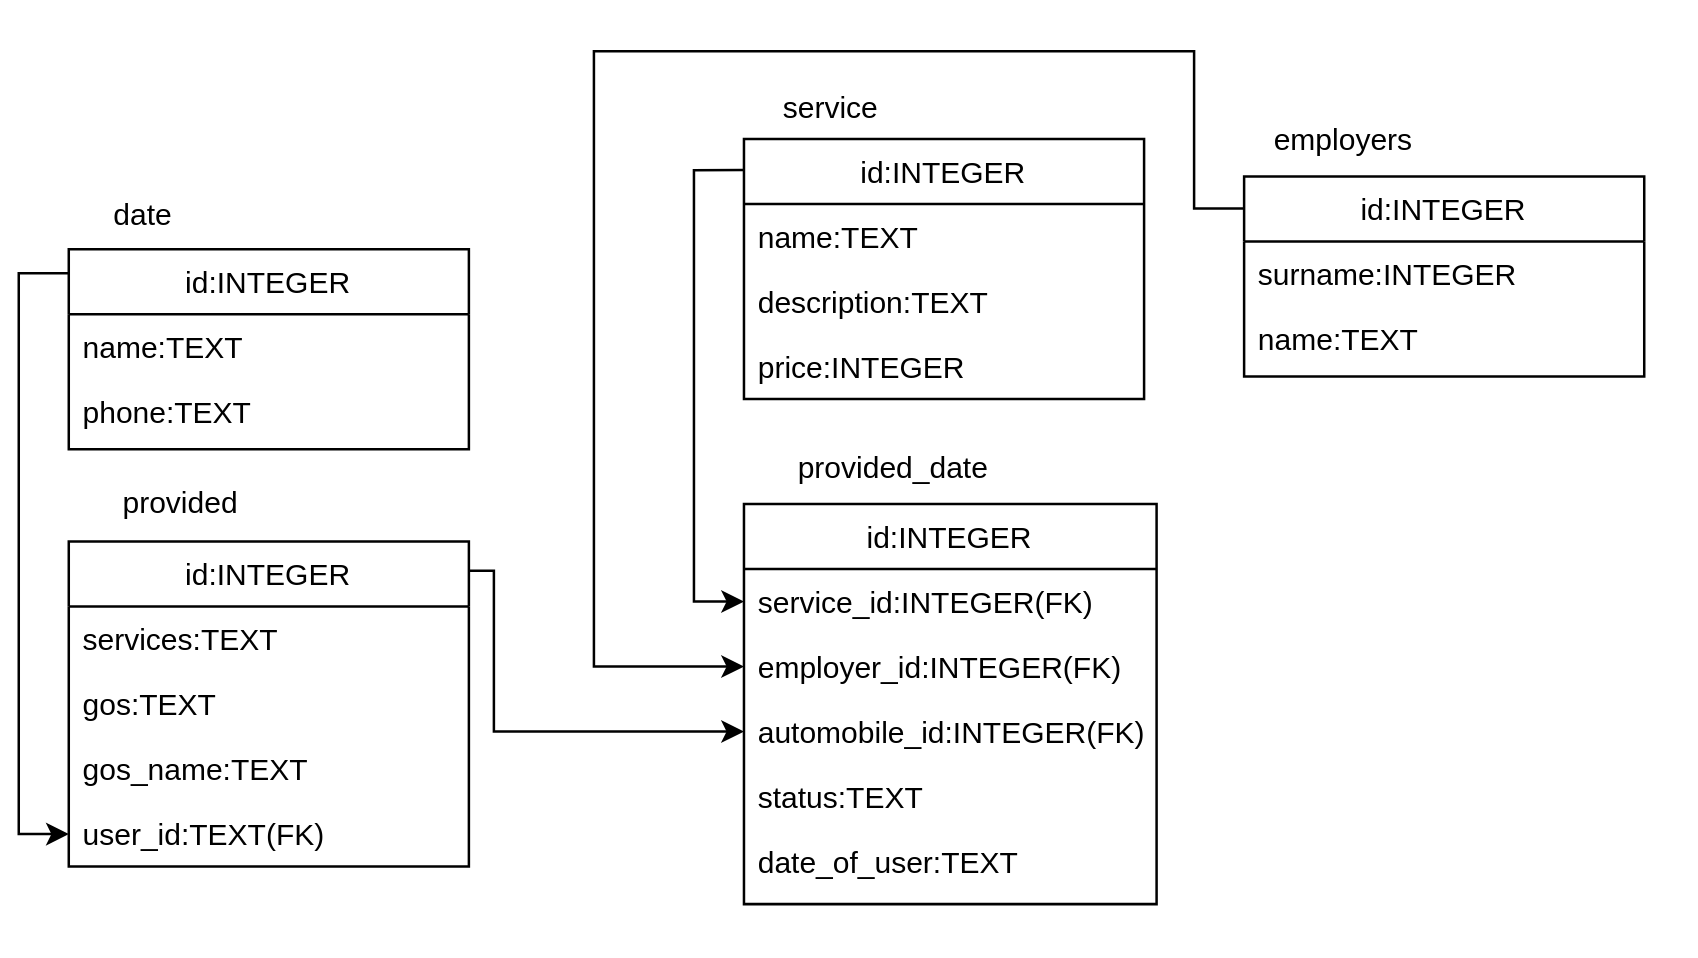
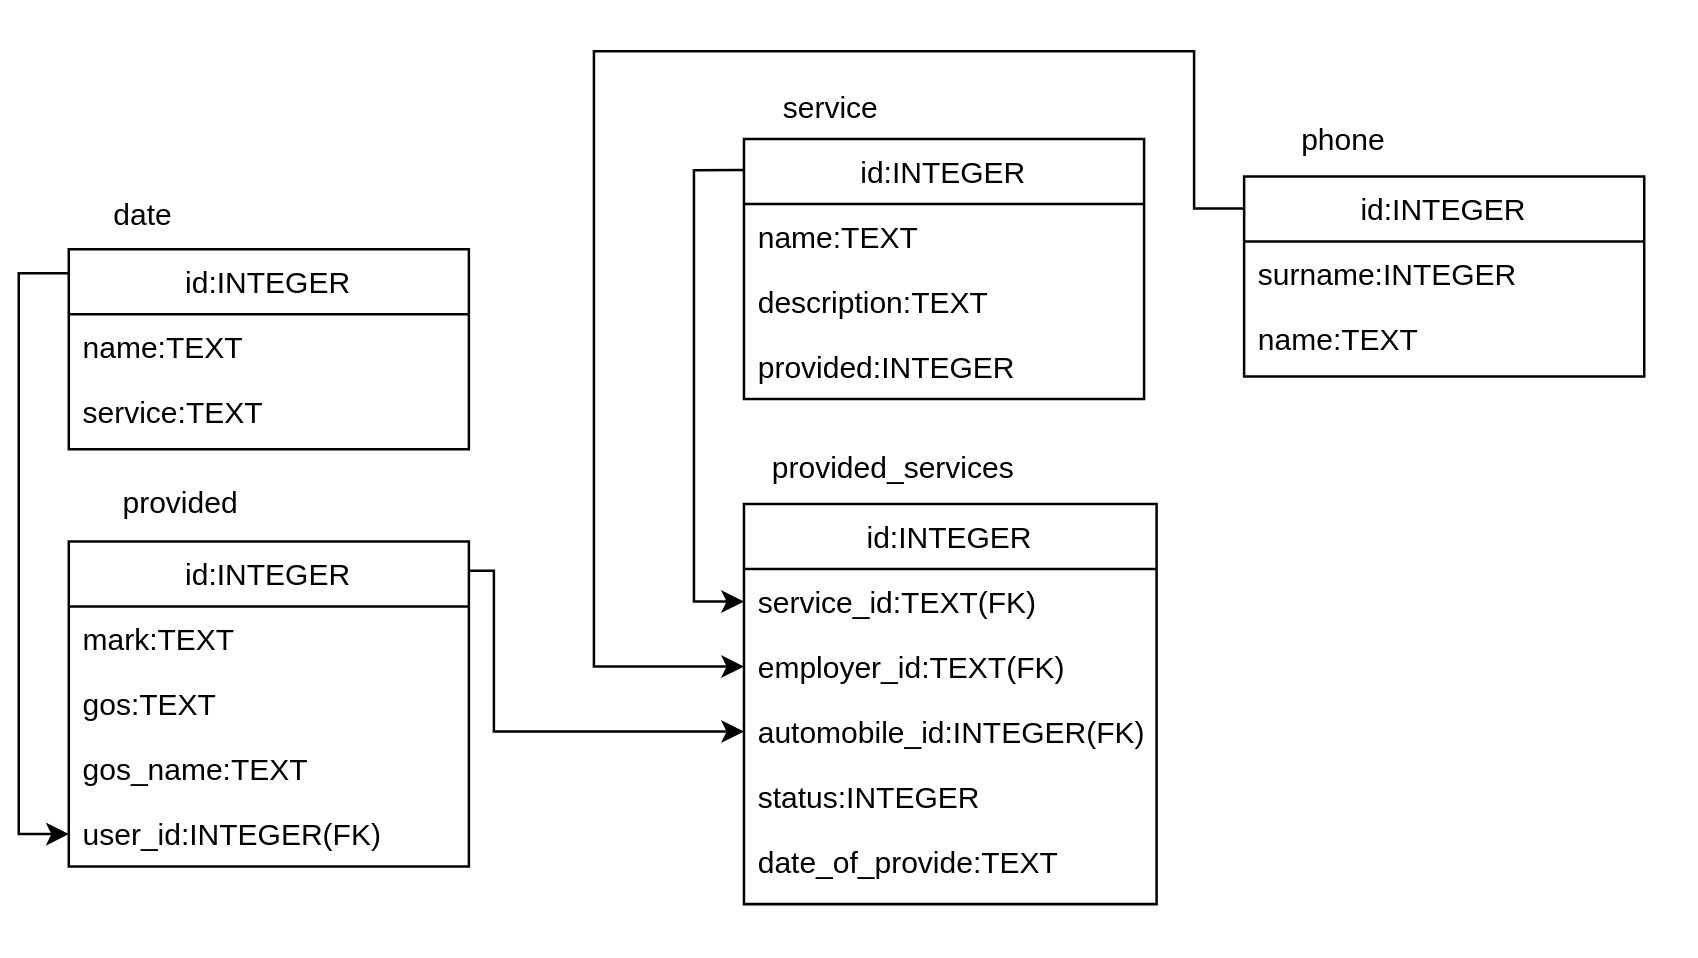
- <mxCell id="31" value="employers" style="text;html=1;align=center;verticalAlign=middle;whiteSpace=wrap;rounded=0;" parent="1" vertex="1"><mxGeometry x="500" y="50" width="60" height="11.89" as="geometry" /></mxCell>
+ <mxCell id="31" value="phone" style="text;html=1;align=center;verticalAlign=middle;whiteSpace=wrap;rounded=0;" parent="1" vertex="1"><mxGeometry x="500" y="50" width="60" height="11.89" as="geometry" /></mxCell>
- <mxCell id="16" value="price:INTEGER" style="text;align=left;verticalAlign=top;spacingLeft=4;spacingRight=4;overflow=hidden;rotatable=0;points=[[0,0.5],[1,0.5]];portConstraint=eastwest;rounded=0;shadow=0;html=0;" parent="13" vertex="1"><mxGeometry y="78" width="160" height="26" as="geometry" /></mxCell>
+ <mxCell id="16" value="provided:INTEGER" style="text;align=left;verticalAlign=top;spacingLeft=4;spacingRight=4;overflow=hidden;rotatable=0;points=[[0,0.5],[1,0.5]];portConstraint=eastwest;rounded=0;shadow=0;html=0;" parent="13" vertex="1"><mxGeometry y="78" width="160" height="26" as="geometry" /></mxCell>
- <mxCell id="5" value="phone:TEXT" style="text;align=left;verticalAlign=top;spacingLeft=4;spacingRight=4;overflow=hidden;rotatable=0;points=[[0,0.5],[1,0.5]];portConstraint=eastwest;rounded=0;shadow=0;html=0;" parent="3" vertex="1"><mxGeometry y="52" width="160" height="26" as="geometry" /></mxCell>
+ <mxCell id="5" value="service:TEXT" style="text;align=left;verticalAlign=top;spacingLeft=4;spacingRight=4;overflow=hidden;rotatable=0;points=[[0,0.5],[1,0.5]];portConstraint=eastwest;rounded=0;shadow=0;html=0;" parent="3" vertex="1"><mxGeometry y="52" width="160" height="26" as="geometry" /></mxCell>
- <mxCell id="30" value="provided_date" style="text;html=1;align=center;verticalAlign=middle;whiteSpace=wrap;rounded=0;" parent="1" vertex="1"><mxGeometry x="300" y="182" width="100" height="10.89" as="geometry" /></mxCell>
+ <mxCell id="30" value="provided_services" style="text;html=1;align=center;verticalAlign=middle;whiteSpace=wrap;rounded=0;" parent="1" vertex="1"><mxGeometry x="300" y="182" width="100" height="10.89" as="geometry" /></mxCell>
- <mxCell id="18" value="service_id:INTEGER(FK)" style="text;align=left;verticalAlign=top;spacingLeft=4;spacingRight=4;overflow=hidden;rotatable=0;points=[[0,0.5],[1,0.5]];portConstraint=eastwest;" parent="17" vertex="1"><mxGeometry y="26" width="165" height="26" as="geometry" /></mxCell>
+ <mxCell id="18" value="service_id:TEXT(FK)" style="text;align=left;verticalAlign=top;spacingLeft=4;spacingRight=4;overflow=hidden;rotatable=0;points=[[0,0.5],[1,0.5]];portConstraint=eastwest;" parent="17" vertex="1"><mxGeometry y="26" width="165" height="26" as="geometry" /></mxCell>
- <mxCell id="8" value="services:TEXT" style="text;align=left;verticalAlign=top;spacingLeft=4;spacingRight=4;overflow=hidden;rotatable=0;points=[[0,0.5],[1,0.5]];portConstraint=eastwest;" parent="7" vertex="1"><mxGeometry y="26" width="160" height="26" as="geometry" /></mxCell>
+ <mxCell id="8" value="mark:TEXT" style="text;align=left;verticalAlign=top;spacingLeft=4;spacingRight=4;overflow=hidden;rotatable=0;points=[[0,0.5],[1,0.5]];portConstraint=eastwest;" parent="7" vertex="1"><mxGeometry y="26" width="160" height="26" as="geometry" /></mxCell>
- <mxCell id="19" value="employer_id:INTEGER(FK)" style="text;align=left;verticalAlign=top;spacingLeft=4;spacingRight=4;overflow=hidden;rotatable=0;points=[[0,0.5],[1,0.5]];portConstraint=eastwest;rounded=0;shadow=0;html=0;" parent="17" vertex="1"><mxGeometry y="52" width="165" height="26" as="geometry" /></mxCell>
+ <mxCell id="19" value="employer_id:TEXT(FK)" style="text;align=left;verticalAlign=top;spacingLeft=4;spacingRight=4;overflow=hidden;rotatable=0;points=[[0,0.5],[1,0.5]];portConstraint=eastwest;rounded=0;shadow=0;html=0;" parent="17" vertex="1"><mxGeometry y="52" width="165" height="26" as="geometry" /></mxCell>
- <mxCell id="21" value="status:TEXT" style="text;align=left;verticalAlign=top;spacingLeft=4;spacingRight=4;overflow=hidden;rotatable=0;points=[[0,0.5],[1,0.5]];portConstraint=eastwest;rounded=0;shadow=0;html=0;" parent="17" vertex="1"><mxGeometry y="104" width="165" height="26" as="geometry" /></mxCell>
+ <mxCell id="21" value="status:INTEGER" style="text;align=left;verticalAlign=top;spacingLeft=4;spacingRight=4;overflow=hidden;rotatable=0;points=[[0,0.5],[1,0.5]];portConstraint=eastwest;rounded=0;shadow=0;html=0;" parent="17" vertex="1"><mxGeometry y="104" width="165" height="26" as="geometry" /></mxCell>
- <mxCell id="11" value="user_id:TEXT(FK)" style="text;align=left;verticalAlign=top;spacingLeft=4;spacingRight=4;overflow=hidden;rotatable=0;points=[[0,0.5],[1,0.5]];portConstraint=eastwest;" parent="7" vertex="1"><mxGeometry y="104" width="160" height="26" as="geometry" /></mxCell>
+ <mxCell id="11" value="user_id:INTEGER(FK)" style="text;align=left;verticalAlign=top;spacingLeft=4;spacingRight=4;overflow=hidden;rotatable=0;points=[[0,0.5],[1,0.5]];portConstraint=eastwest;" parent="7" vertex="1"><mxGeometry y="104" width="160" height="26" as="geometry" /></mxCell>
- <mxCell id="22" value="date_of_user:TEXT" style="text;align=left;verticalAlign=top;spacingLeft=4;spacingRight=4;overflow=hidden;rotatable=0;points=[[0,0.5],[1,0.5]];portConstraint=eastwest;rounded=0;shadow=0;html=0;" parent="17" vertex="1"><mxGeometry y="130" width="165" height="26" as="geometry" /></mxCell>
+ <mxCell id="22" value="date_of_provide:TEXT" style="text;align=left;verticalAlign=top;spacingLeft=4;spacingRight=4;overflow=hidden;rotatable=0;points=[[0,0.5],[1,0.5]];portConstraint=eastwest;rounded=0;shadow=0;html=0;" parent="17" vertex="1"><mxGeometry y="130" width="165" height="26" as="geometry" /></mxCell>
